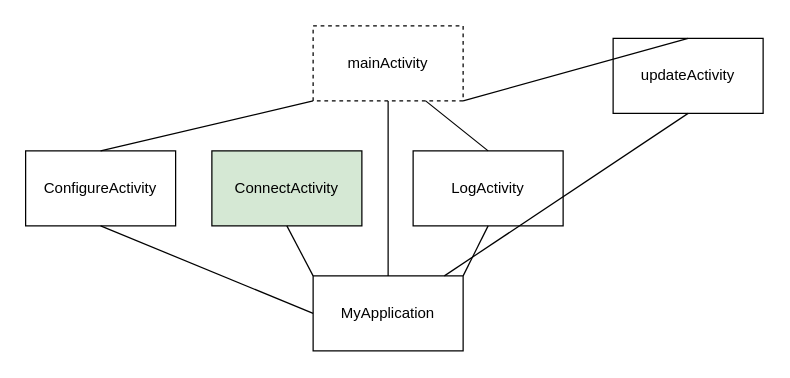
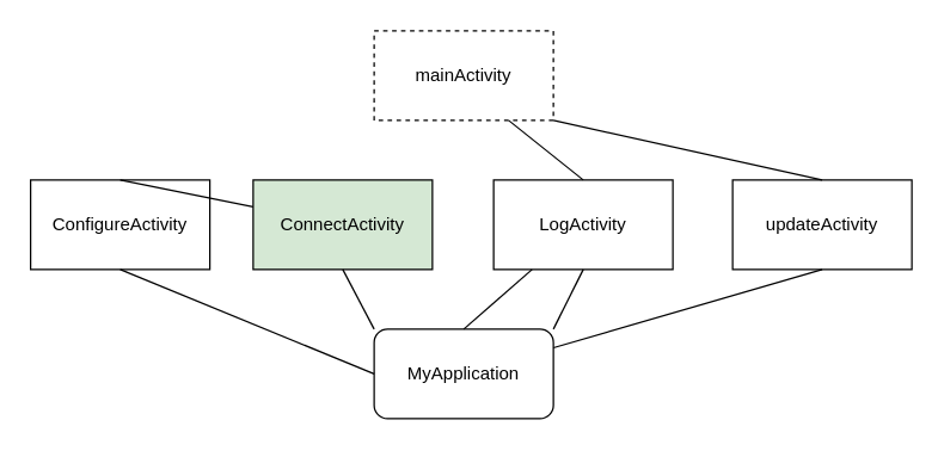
- <mxCell id="7" value="updateActivity" style="rounded=0;whiteSpace=wrap;html=1;" parent="1" vertex="1"><mxGeometry x="490" y="30" width="120" height="60" as="geometry" /></mxCell>
+ <mxCell id="7" value="updateActivity" style="rounded=0;whiteSpace=wrap;html=1;" parent="1" vertex="1"><mxGeometry x="490" y="120" width="120" height="60" as="geometry" /></mxCell>
- <mxCell id="8" value="" style="endArrow=none;html=1;exitX=0.5;exitY=0;exitDx=0;exitDy=0;entryX=0;entryY=1;entryDx=0;entryDy=0;" parent="1" source="5" target="3" edge="1"><mxGeometry width="50" height="50" relative="1" as="geometry"><mxPoint x="80" y="110" as="sourcePoint" /><mxPoint x="130" y="60" as="targetPoint" /></mxGeometry></mxCell>
+ <mxCell id="8" value="" style="endArrow=none;html=1;exitX=0.5;exitY=0;exitDx=0;exitDy=0;" parent="1" source="5" target="4" edge="1"><mxGeometry width="50" height="50" relative="1" as="geometry"><mxPoint x="80" y="110" as="sourcePoint" /><mxPoint x="130" y="60" as="targetPoint" /></mxGeometry></mxCell>
- <mxCell id="15" value="" style="endArrow=none;html=1;entryX=0.5;entryY=1;entryDx=0;entryDy=0;exitX=0.5;exitY=0;exitDx=0;exitDy=0;" parent="1" source="2" target="3" edge="1"><mxGeometry width="50" height="50" relative="1" as="geometry"><mxPoint x="290" y="180" as="sourcePoint" /><mxPoint x="340" y="130" as="targetPoint" /></mxGeometry></mxCell>
+ <mxCell id="15" value="" style="endArrow=none;html=1;exitX=0.5;exitY=0;exitDx=0;exitDy=0;" parent="1" source="2" target="6" edge="1"><mxGeometry width="50" height="50" relative="1" as="geometry"><mxPoint x="290" y="180" as="sourcePoint" /><mxPoint x="340" y="130" as="targetPoint" /></mxGeometry></mxCell>
- <mxCell id="2" value="MyApplication" style="rounded=0;whiteSpace=wrap;html=1;" parent="1" vertex="1"><mxGeometry x="250" y="220" width="120" height="60" as="geometry" /></mxCell>
+ <mxCell id="2" value="MyApplication" style="whiteSpace=wrap;html=1;rounded=1;" parent="1" vertex="1"><mxGeometry x="250" y="220" width="120" height="60" as="geometry" /></mxCell>
